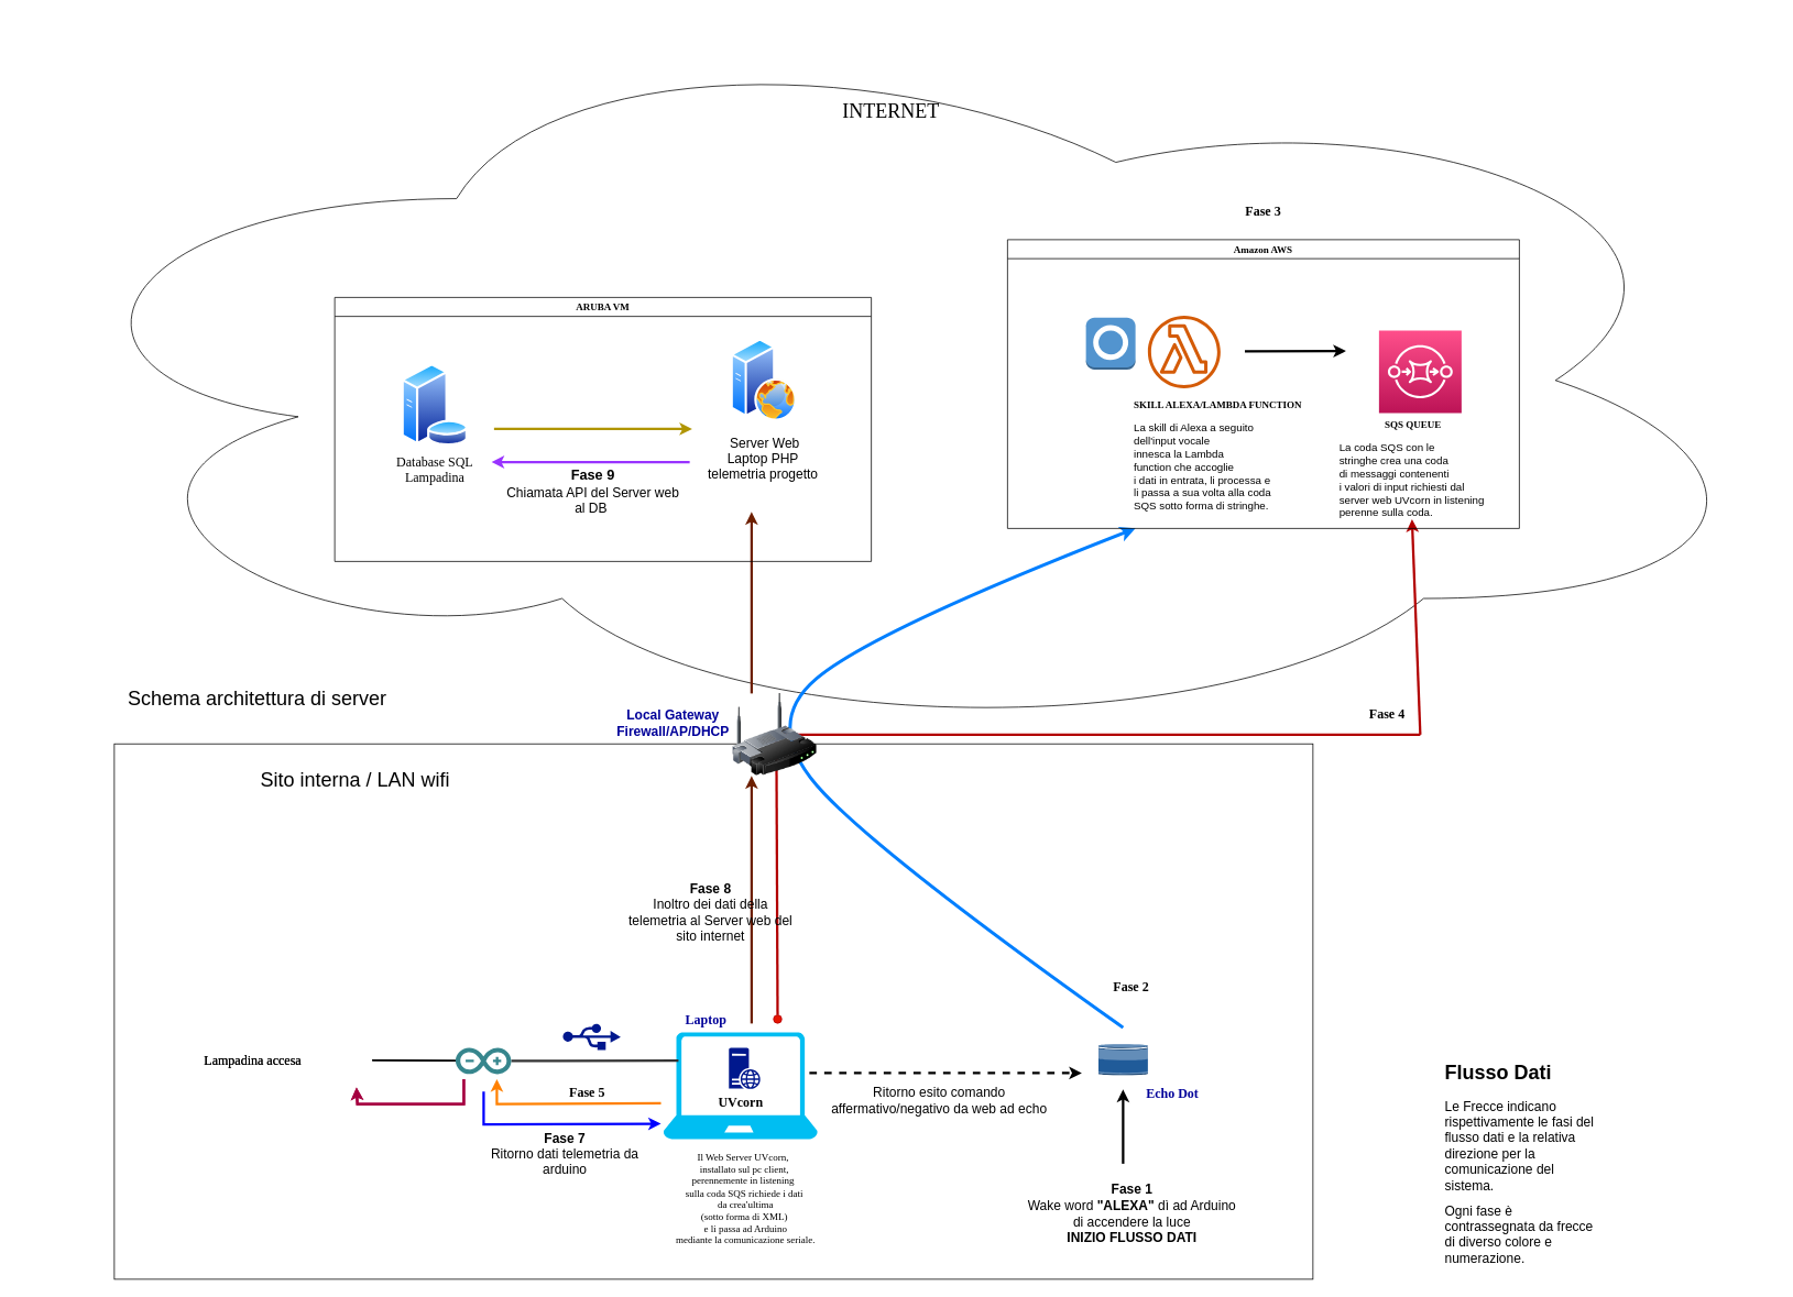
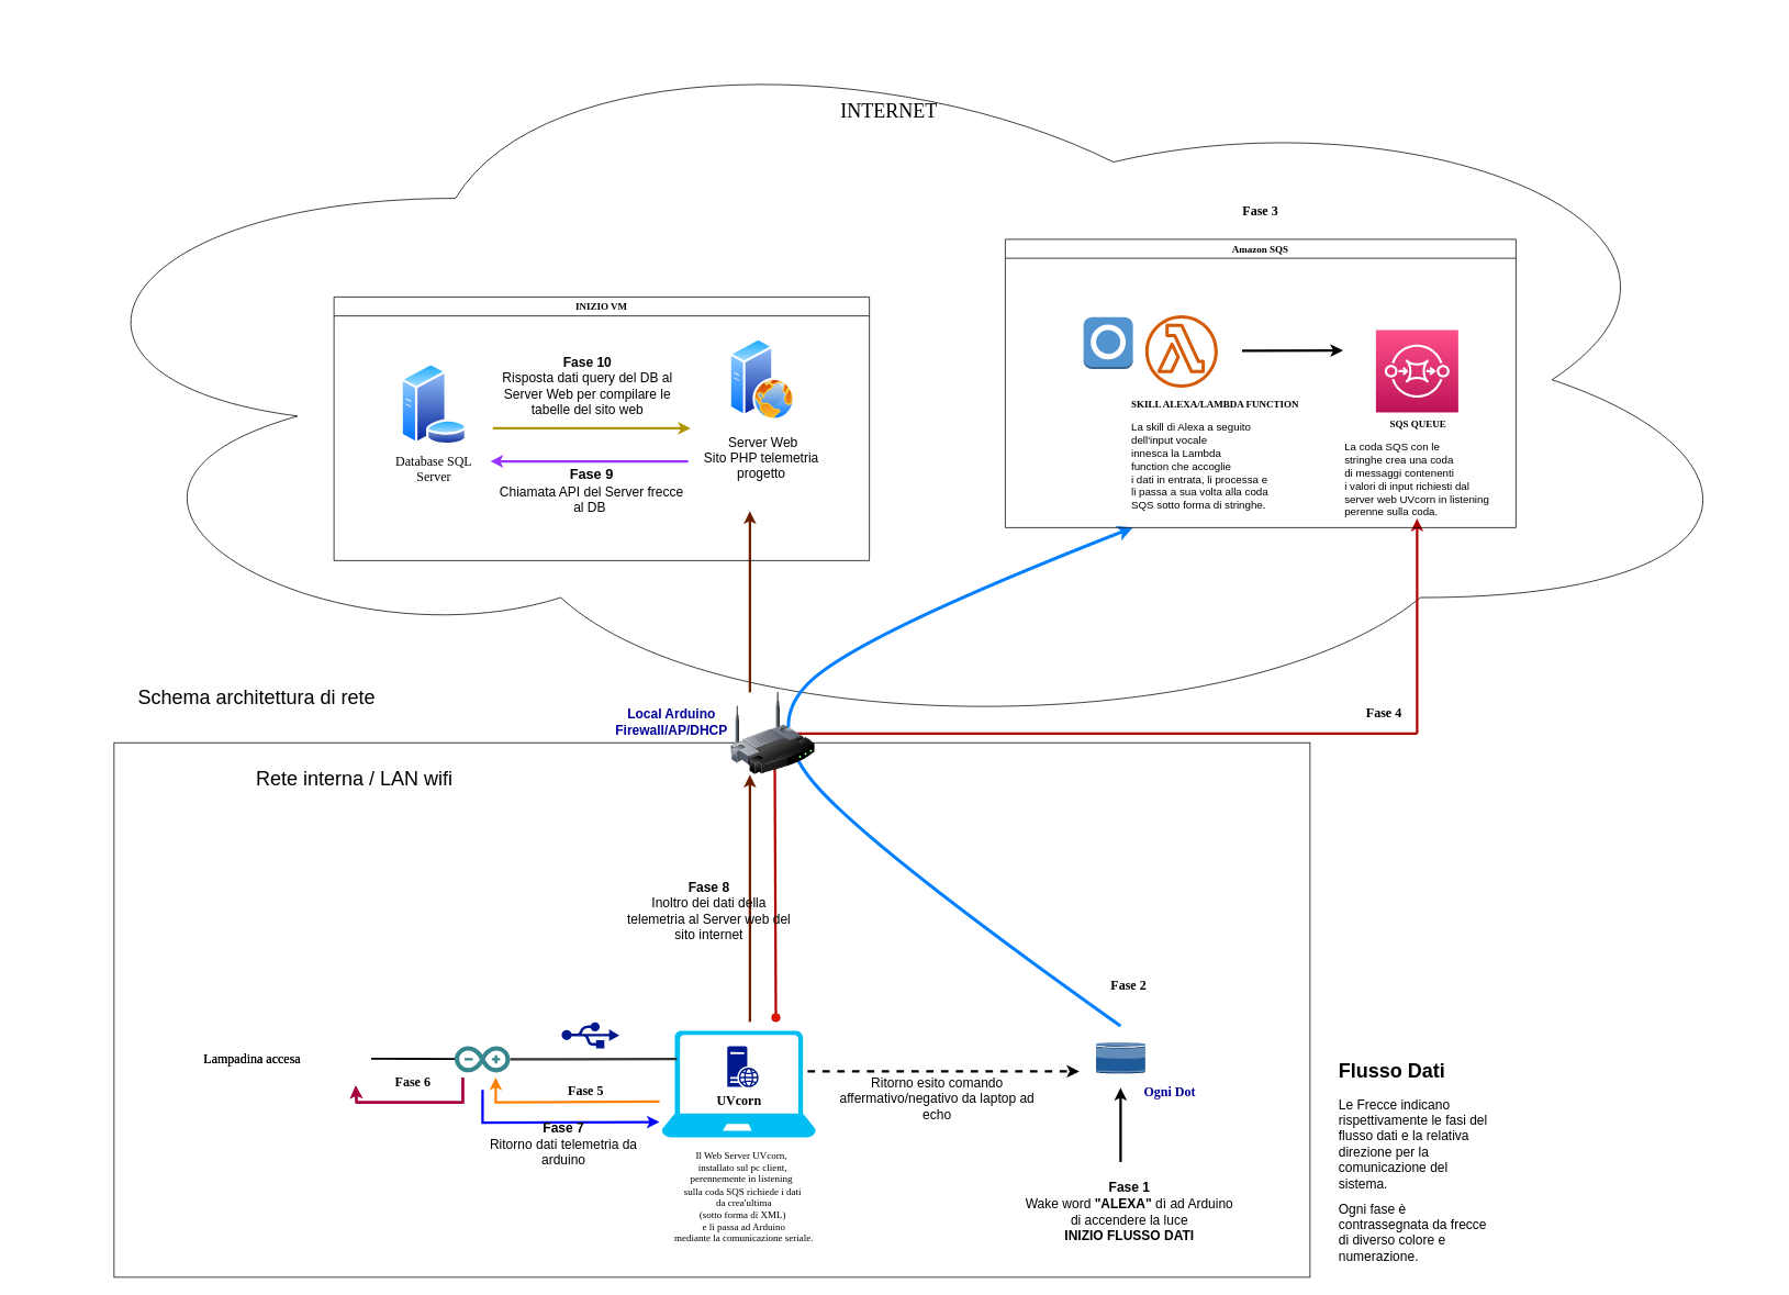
- <mxCell id="23" value="Amazon AWS" style="swimlane;whiteSpace=wrap;html=1;fontFamily=Verdana;" parent="1" vertex="1"><mxGeometry x="1220" width="620" height="350" as="geometry" y="290" /></mxCell>
+ <mxCell id="23" value="Amazon SQS" style="swimlane;whiteSpace=wrap;html=1;fontFamily=Verdana;" parent="1" vertex="1"><mxGeometry x="1220" width="620" height="350" as="geometry" y="290" /></mxCell>
- <mxCell id="30" value="ARUBA VM" style="swimlane;whiteSpace=wrap;html=1;fontFamily=Verdana;" parent="1" vertex="1"><mxGeometry x="405" y="360" width="650" height="320" as="geometry" /></mxCell>
+ <mxCell id="30" value="INIZIO VM" style="swimlane;whiteSpace=wrap;html=1;fontFamily=Verdana;" parent="1" vertex="1"><mxGeometry x="405" y="360" width="650" height="320" as="geometry" /></mxCell>
+ <mxCell id="32" value="&lt;font style=&quot;font-size: 16px;&quot;&gt;&lt;b style=&quot;&quot;&gt;Fase 10&lt;/b&gt;&lt;br&gt;Risposta dati query del DB al Server Web per compilare le tabelle del sito web&lt;br&gt;&lt;/font&gt;" style="text;html=1;strokeColor=none;fillColor=none;align=center;verticalAlign=middle;whiteSpace=wrap;rounded=0;" parent="30" vertex="1"><mxGeometry x="195" y="70" width="226" height="75" as="geometry" /></mxCell>
- <mxCell id="19" value="&lt;font face=&quot;Helvetica&quot;&gt;&amp;nbsp;Server Web&lt;br&gt;Laptop PHP telemetria progetto&lt;/font&gt;" style="text;html=1;strokeColor=none;fillColor=none;align=center;verticalAlign=middle;whiteSpace=wrap;rounded=0;fontSize=16;fontFamily=Verdana;" parent="1" vertex="1"><mxGeometry x="845" y="497.38" width="157.5" height="115.24" as="geometry" /></mxCell>
+ <mxCell id="19" value="&lt;font face=&quot;Helvetica&quot;&gt;&amp;nbsp;Server Web&lt;br&gt;Sito PHP telemetria progetto&lt;/font&gt;" style="text;html=1;strokeColor=none;fillColor=none;align=center;verticalAlign=middle;whiteSpace=wrap;rounded=0;fontSize=16;fontFamily=Verdana;" parent="1" vertex="1"><mxGeometry x="845" y="497.38" width="157.5" height="115.24" as="geometry" /></mxCell>
- <mxCell id="17" value="Database SQL&lt;br&gt;Lampadina" style="aspect=fixed;perimeter=ellipsePerimeter;html=1;align=center;shadow=0;dashed=0;spacingTop=3;image;image=img/lib/active_directory/database_server.svg;strokeWidth=2;fontFamily=Verdana;fontSize=16;" parent="1" vertex="1"><mxGeometry x="485.4" y="440" width="82" height="100" as="geometry" /></mxCell>
+ <mxCell id="17" value="Database SQL&lt;br&gt;Server" style="aspect=fixed;perimeter=ellipsePerimeter;html=1;align=center;shadow=0;dashed=0;spacingTop=3;image;image=img/lib/active_directory/database_server.svg;strokeWidth=2;fontFamily=Verdana;fontSize=16;" parent="1" vertex="1"><mxGeometry x="485.4" y="440" width="82" height="100" as="geometry" /></mxCell>
- <mxCell id="29" value="&lt;div style=&quot;border-color: var(--border-color); font-family: Verdana; font-size: 12px; font-weight: 700;&quot;&gt;&amp;nbsp;SQS QUEUE&lt;/div&gt;&lt;div style=&quot;border-color: var(--border-color); font-family: Verdana; font-size: 12px; font-weight: 700;&quot;&gt;&lt;span style=&quot;border-color: var(--border-color); background-color: initial;&quot;&gt;&lt;br style=&quot;border-color: var(--border-color);&quot;&gt;&lt;/span&gt;&lt;/div&gt;&lt;span style=&quot;border-color: var(--border-color); font-family: Verdana; font-weight: 700; text-align: left;&quot;&gt;&lt;div style=&quot;border-color: var(--border-color);&quot;&gt;&lt;span style=&quot;border-color: var(--border-color); font-weight: normal; background-color: initial;&quot;&gt;&lt;font style=&quot;border-color: var(--border-color);&quot; face=&quot;Helvetica&quot;&gt;La coda SQS con le&lt;/font&gt;&lt;/span&gt;&lt;/div&gt;&lt;div style=&quot;border-color: var(--border-color);&quot;&gt;&lt;span style=&quot;border-color: var(--border-color); font-weight: normal; background-color: initial;&quot;&gt;&lt;font style=&quot;border-color: var(--border-color);&quot; face=&quot;Helvetica&quot;&gt;stringhe crea una coda&lt;/font&gt;&lt;/span&gt;&lt;/div&gt;&lt;span style=&quot;border-color: var(--border-color); font-weight: normal;&quot;&gt;&lt;font style=&quot;border-color: var(--border-color);&quot; face=&quot;Helvetica&quot;&gt;&lt;div style=&quot;border-color: var(--border-color);&quot;&gt;&lt;span style=&quot;border-color: var(--border-color); background-color: initial;&quot;&gt;di messaggi&amp;nbsp;&lt;/span&gt;&lt;span style=&quot;border-color: var(--border-color); background-color: initial;&quot;&gt;contenenti&amp;nbsp;&lt;/span&gt;&lt;/div&gt;&lt;div style=&quot;border-color: var(--border-color);&quot;&gt;&lt;span style=&quot;border-color: var(--border-color); background-color: initial;&quot;&gt;i valori&amp;nbsp;&lt;/span&gt;&lt;span style=&quot;border-color: var(--border-color); background-color: initial;&quot;&gt;di input richiesti dal&lt;/span&gt;&lt;/div&gt;&lt;div style=&quot;border-color: var(--border-color);&quot;&gt;&lt;span style=&quot;border-color: var(--border-color); background-color: initial;&quot;&gt;server web UVcorn in listening&lt;/span&gt;&lt;/div&gt;&lt;div style=&quot;border-color: var(--border-color);&quot;&gt;&lt;span style=&quot;border-color: var(--border-color); background-color: initial;&quot;&gt;perenne sulla coda.&lt;/span&gt;&lt;/div&gt;&lt;div&gt;&lt;span style=&quot;border-color: var(--border-color); background-color: initial;&quot;&gt;&lt;br&gt;&lt;/span&gt;&lt;/div&gt;&lt;/font&gt;&lt;/span&gt;&lt;/span&gt;" style="text;html=1;strokeColor=none;fillColor=none;align=center;verticalAlign=middle;whiteSpace=wrap;rounded=0;fontSize=13;fontFamily=Helvetica;" vertex="1" parent="23"><mxGeometry x="400" y="230" width="180" height="109" as="geometry" /></mxCell>
+ <mxCell id="29" value="&lt;div style=&quot;border-color: var(--border-color); font-family: Verdana; font-size: 12px; font-weight: 700;&quot;&gt;&amp;nbsp;SQS QUEUE&lt;/div&gt;&lt;div style=&quot;border-color: var(--border-color); font-family: Verdana; font-size: 12px; font-weight: 700;&quot;&gt;&lt;span style=&quot;border-color: var(--border-color); background-color: initial;&quot;&gt;&lt;br style=&quot;border-color: var(--border-color);&quot;&gt;&lt;/span&gt;&lt;/div&gt;&lt;span style=&quot;border-color: var(--border-color); font-family: Verdana; font-weight: 700; text-align: left;&quot;&gt;&lt;div style=&quot;border-color: var(--border-color);&quot;&gt;&lt;span style=&quot;border-color: var(--border-color); font-weight: normal; background-color: initial;&quot;&gt;&lt;font style=&quot;border-color: var(--border-color);&quot; face=&quot;Helvetica&quot;&gt;La coda SQS con le&lt;/font&gt;&lt;/span&gt;&lt;/div&gt;&lt;div style=&quot;border-color: var(--border-color);&quot;&gt;&lt;span style=&quot;border-color: var(--border-color); font-weight: normal; background-color: initial;&quot;&gt;&lt;font style=&quot;border-color: var(--border-color);&quot; face=&quot;Helvetica&quot;&gt;stringhe crea una coda&lt;/font&gt;&lt;/span&gt;&lt;/div&gt;&lt;span style=&quot;border-color: var(--border-color); font-weight: normal;&quot;&gt;&lt;font style=&quot;border-color: var(--border-color);&quot; face=&quot;Helvetica&quot;&gt;&lt;div style=&quot;border-color: var(--border-color);&quot;&gt;&lt;span style=&quot;border-color: var(--border-color); background-color: initial;&quot;&gt;di messaggi&amp;nbsp;&lt;/span&gt;&lt;span style=&quot;border-color: var(--border-color); background-color: initial;&quot;&gt;contenenti&amp;nbsp;&lt;/span&gt;&lt;/div&gt;&lt;div style=&quot;border-color: var(--border-color);&quot;&gt;&lt;span style=&quot;border-color: var(--border-color); background-color: initial;&quot;&gt;i valori&amp;nbsp;&lt;/span&gt;&lt;span style=&quot;border-color: var(--border-color); background-color: initial;&quot;&gt;di input richiesti dal&lt;/span&gt;&lt;/div&gt;&lt;div style=&quot;border-color: var(--border-color);&quot;&gt;&lt;span style=&quot;border-color: var(--border-color); background-color: initial;&quot;&gt;server web UVcorn in listening&lt;/span&gt;&lt;/div&gt;&lt;div style=&quot;border-color: var(--border-color);&quot;&gt;&lt;span style=&quot;border-color: var(--border-color); background-color: initial;&quot;&gt;perenne sulla coda.&lt;/span&gt;&lt;/div&gt;&lt;div&gt;&lt;span style=&quot;border-color: var(--border-color); background-color: initial;&quot;&gt;&lt;br&gt;&lt;/span&gt;&lt;/div&gt;&lt;/font&gt;&lt;/span&gt;&lt;/span&gt;" style="text;html=1;strokeColor=none;fillColor=none;align=center;verticalAlign=middle;whiteSpace=wrap;rounded=0;fontSize=13;fontFamily=Helvetica;" vertex="1" parent="23"><mxGeometry x="410" y="230" width="180" height="109" as="geometry" /></mxCell>
- <mxCell id="20" value="&lt;font style=&quot;&quot;&gt;&lt;b style=&quot;&quot;&gt;&lt;font style=&quot;font-size: 17px;&quot;&gt;Fase 9&lt;/font&gt;&lt;/b&gt;&lt;br&gt;&lt;span style=&quot;font-size: 16px;&quot;&gt;Chiamata API del Server web al DB&amp;nbsp;&lt;/span&gt;&lt;br&gt;&lt;/font&gt;" style="text;html=1;strokeColor=none;fillColor=none;align=center;verticalAlign=middle;whiteSpace=wrap;rounded=0;" parent="1" vertex="1"><mxGeometry x="605" y="570" width="226" height="50" as="geometry" /></mxCell>
+ <mxCell id="20" value="&lt;font style=&quot;&quot;&gt;&lt;b style=&quot;&quot;&gt;&lt;font style=&quot;font-size: 17px;&quot;&gt;Fase 9&lt;/font&gt;&lt;/b&gt;&lt;br&gt;&lt;span style=&quot;font-size: 16px;&quot;&gt;Chiamata API del Server frecce al DB&amp;nbsp;&lt;/span&gt;&lt;br&gt;&lt;/font&gt;" style="text;html=1;strokeColor=none;fillColor=none;align=center;verticalAlign=middle;whiteSpace=wrap;rounded=0;" parent="1" vertex="1"><mxGeometry x="605" y="570" width="226" height="50" as="geometry" /></mxCell>
- <mxCell id="16" value="&lt;font style=&quot;font-size: 24px;&quot;&gt;Schema architettura di server&amp;nbsp;&amp;nbsp;&lt;/font&gt;" style="text;html=1;strokeColor=none;fillColor=none;align=center;verticalAlign=middle;whiteSpace=wrap;rounded=0;fontSize=18;" parent="1" vertex="1"><mxGeometry x="138" y="791.1" width="360" height="110" as="geometry" /></mxCell>
+ <mxCell id="16" value="&lt;font style=&quot;font-size: 24px;&quot;&gt;Schema architettura di rete&amp;nbsp;&amp;nbsp;&lt;/font&gt;" style="text;html=1;strokeColor=none;fillColor=none;align=center;verticalAlign=middle;whiteSpace=wrap;rounded=0;fontSize=18;" parent="1" vertex="1"><mxGeometry x="138" y="791.1" width="360" height="110" as="geometry" /></mxCell>
- <mxCell id="59" value="&lt;b style=&quot;border-color: var(--border-color); color: rgb(0, 0, 153); font-size: 16px; background-color: rgb(255, 255, 255);&quot;&gt;Local Gateway&lt;br style=&quot;border-color: var(--border-color);&quot;&gt;Firewall/AP/DHCP&lt;/b&gt;" style="text;html=1;strokeColor=none;fillColor=none;align=center;verticalAlign=middle;whiteSpace=wrap;rounded=0;fontSize=12;" vertex="1" parent="1"><mxGeometry x="735" y="851.1" width="160" height="50" as="geometry" /></mxCell>
+ <mxCell id="59" value="&lt;b style=&quot;border-color: var(--border-color); color: rgb(0, 0, 153); font-size: 16px; background-color: rgb(255, 255, 255);&quot;&gt;Local Arduino&lt;br style=&quot;border-color: var(--border-color);&quot;&gt;Firewall/AP/DHCP&lt;/b&gt;" style="text;html=1;strokeColor=none;fillColor=none;align=center;verticalAlign=middle;whiteSpace=wrap;rounded=0;fontSize=12;" vertex="1" parent="1"><mxGeometry x="735" y="851.1" width="160" height="50" as="geometry" /></mxCell>
- <mxCell id="51" value="&lt;font style=&quot;font-size: 24px;&quot;&gt;Sito interna / LAN wifi&lt;/font&gt;" style="text;html=1;strokeColor=none;fillColor=none;align=center;verticalAlign=middle;whiteSpace=wrap;rounded=0;fontSize=18;" parent="1" vertex="1"><mxGeometry x="250" y="890" width="360" height="110" as="geometry" /></mxCell>
+ <mxCell id="51" value="&lt;font style=&quot;font-size: 24px;&quot;&gt;Rete interna / LAN wifi&lt;/font&gt;" style="text;html=1;strokeColor=none;fillColor=none;align=center;verticalAlign=middle;whiteSpace=wrap;rounded=0;fontSize=18;" parent="1" vertex="1"><mxGeometry x="250" y="890" width="360" height="110" as="geometry" /></mxCell>
- <mxCell id="47" value="&lt;div style=&quot;&quot;&gt;&lt;b&gt;&lt;font color=&quot;#000099&quot;&gt;Laptop&lt;/font&gt;&lt;/b&gt;&lt;/div&gt;" style="text;html=1;strokeColor=none;fillColor=none;align=center;verticalAlign=middle;whiteSpace=wrap;rounded=0;fontSize=16;fontFamily=Verdana;" parent="1" vertex="1"><mxGeometry x="825" y="1219.7" width="60" height="30" as="geometry" /></mxCell>
+ <mxCell id="39" value="&lt;div style=&quot;&quot;&gt;&lt;span style=&quot;background-color: initial;&quot;&gt;&lt;b&gt;Fase 6&lt;/b&gt;&lt;/span&gt;&lt;/div&gt;" style="text;html=1;strokeColor=none;fillColor=none;align=center;verticalAlign=middle;whiteSpace=wrap;rounded=0;fontSize=16;fontFamily=Verdana;" parent="1" vertex="1"><mxGeometry x="461.4" y="1297.55" width="80" height="30" as="geometry" /></mxCell>
- <mxCell id="48" value="&lt;div style=&quot;&quot;&gt;&lt;b&gt;&lt;font color=&quot;#000099&quot;&gt;Echo Dot&lt;/font&gt;&lt;/b&gt;&lt;/div&gt;" style="text;html=1;strokeColor=none;fillColor=none;align=center;verticalAlign=middle;whiteSpace=wrap;rounded=0;fontSize=16;fontFamily=Verdana;" parent="1" vertex="1"><mxGeometry x="1370" y="1310.17" width="100" height="30" as="geometry" /></mxCell>
+ <mxCell id="48" value="&lt;div style=&quot;&quot;&gt;&lt;b&gt;&lt;font color=&quot;#000099&quot;&gt;Ogni Dot&lt;/font&gt;&lt;/b&gt;&lt;/div&gt;" style="text;html=1;strokeColor=none;fillColor=none;align=center;verticalAlign=middle;whiteSpace=wrap;rounded=0;fontSize=16;fontFamily=Verdana;" parent="1" vertex="1"><mxGeometry x="1370" y="1310.17" width="100" height="30" as="geometry" /></mxCell>
- <mxCell id="46" value="&lt;div style=&quot;&quot;&gt;&lt;font face=&quot;Helvetica&quot;&gt;Ritorno esito comando&lt;/font&gt;&lt;/div&gt;&lt;div style=&quot;&quot;&gt;&lt;font face=&quot;Helvetica&quot;&gt;affermativo/negativo da web ad echo&lt;/font&gt;&lt;/div&gt;" style="text;html=1;strokeColor=none;fillColor=none;align=center;verticalAlign=middle;whiteSpace=wrap;rounded=0;fontSize=16;fontFamily=Verdana;" parent="1" vertex="1"><mxGeometry x="1000" y="1302.66" width="275" height="60" as="geometry" /></mxCell>
+ <mxCell id="46" value="&lt;div style=&quot;&quot;&gt;&lt;font face=&quot;Helvetica&quot;&gt;Ritorno esito comando&lt;/font&gt;&lt;/div&gt;&lt;div style=&quot;&quot;&gt;&lt;font face=&quot;Helvetica&quot;&gt;affermativo/negativo da laptop ad echo&lt;/font&gt;&lt;/div&gt;" style="text;html=1;strokeColor=none;fillColor=none;align=center;verticalAlign=middle;whiteSpace=wrap;rounded=0;fontSize=16;fontFamily=Verdana;" parent="1" vertex="1"><mxGeometry x="1000" y="1302.66" width="275" height="60" as="geometry" /></mxCell>
- <mxCell id="44" value="&lt;div style=&quot;&quot;&gt;&lt;span style=&quot;background-color: initial;&quot;&gt;&lt;b&gt;&lt;font face=&quot;Helvetica&quot;&gt;Fase 7&lt;/font&gt;&lt;/b&gt;&lt;/span&gt;&lt;/div&gt;&lt;div style=&quot;&quot;&gt;&lt;font face=&quot;Helvetica&quot;&gt;Ritorno dati telemetria da arduino&lt;/font&gt;&lt;/div&gt;" style="text;html=1;strokeColor=none;fillColor=none;align=center;verticalAlign=middle;whiteSpace=wrap;rounded=0;fontSize=16;fontFamily=Verdana;" parent="1" vertex="1"><mxGeometry x="590" y="1362.66" width="188" height="70.7" as="geometry" /></mxCell>
+ <mxCell id="44" value="&lt;div style=&quot;&quot;&gt;&lt;span style=&quot;background-color: initial;&quot;&gt;&lt;b&gt;&lt;font face=&quot;Helvetica&quot;&gt;Fase 7&lt;/font&gt;&lt;/b&gt;&lt;/span&gt;&lt;/div&gt;&lt;div style=&quot;&quot;&gt;&lt;font face=&quot;Helvetica&quot;&gt;Ritorno dati telemetria da arduino&lt;/font&gt;&lt;/div&gt;" style="text;html=1;strokeColor=none;fillColor=none;align=center;verticalAlign=middle;whiteSpace=wrap;rounded=0;fontSize=16;fontFamily=Verdana;" parent="1" vertex="1"><mxGeometry x="590" y="1352.66" width="188" height="70.7" as="geometry" /></mxCell>
- <mxCell id="34" value="&lt;h1&gt;Flusso Dati&lt;/h1&gt;&lt;p&gt;&lt;font style=&quot;font-size: 16px;&quot;&gt;Le Frecce indicano rispettivamente le fasi del flusso dati e la relativa direzione per la comunicazione del sistema.&lt;/font&gt;&lt;/p&gt;&lt;p&gt;&lt;font size=&quot;3&quot;&gt;Ogni fase è contrassegnata da frecce di diverso colore e numerazione.&lt;/font&gt;&lt;/p&gt;" style="text;html=1;strokeColor=none;fillColor=none;spacing=5;spacingTop=-20;whiteSpace=wrap;overflow=hidden;rounded=0;" parent="1" vertex="1"><mxGeometry x="1745" y="1280" width="190" height="270" as="geometry" /></mxCell>
+ <mxCell id="34" value="&lt;h1&gt;Flusso Dati&lt;/h1&gt;&lt;p&gt;&lt;font style=&quot;font-size: 16px;&quot;&gt;Le Frecce indicano rispettivamente le fasi del flusso dati e la relativa direzione per la comunicazione del sistema.&lt;/font&gt;&lt;/p&gt;&lt;p&gt;&lt;font size=&quot;3&quot;&gt;Ogni fase è contrassegnata da frecce di diverso colore e numerazione.&lt;/font&gt;&lt;/p&gt;" style="text;html=1;strokeColor=none;fillColor=none;spacing=5;spacingTop=-20;whiteSpace=wrap;overflow=hidden;rounded=0;" parent="1" vertex="1"><mxGeometry x="1620" y="1280" width="190" height="270" as="geometry" /></mxCell>
